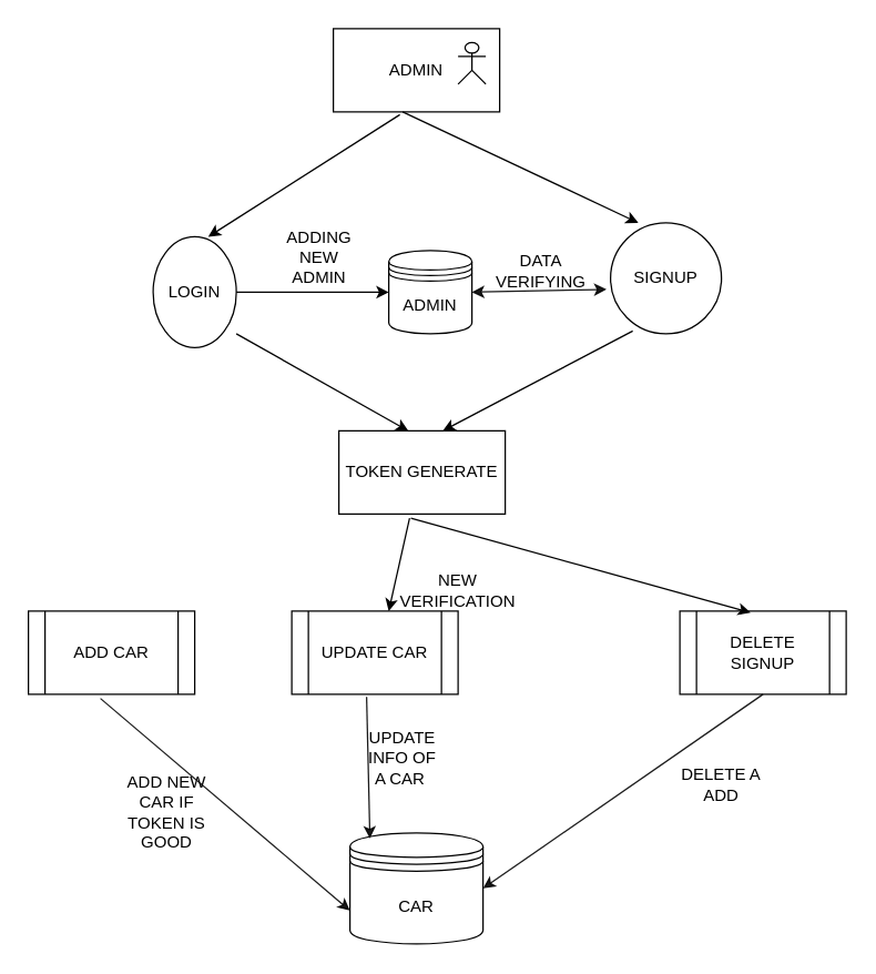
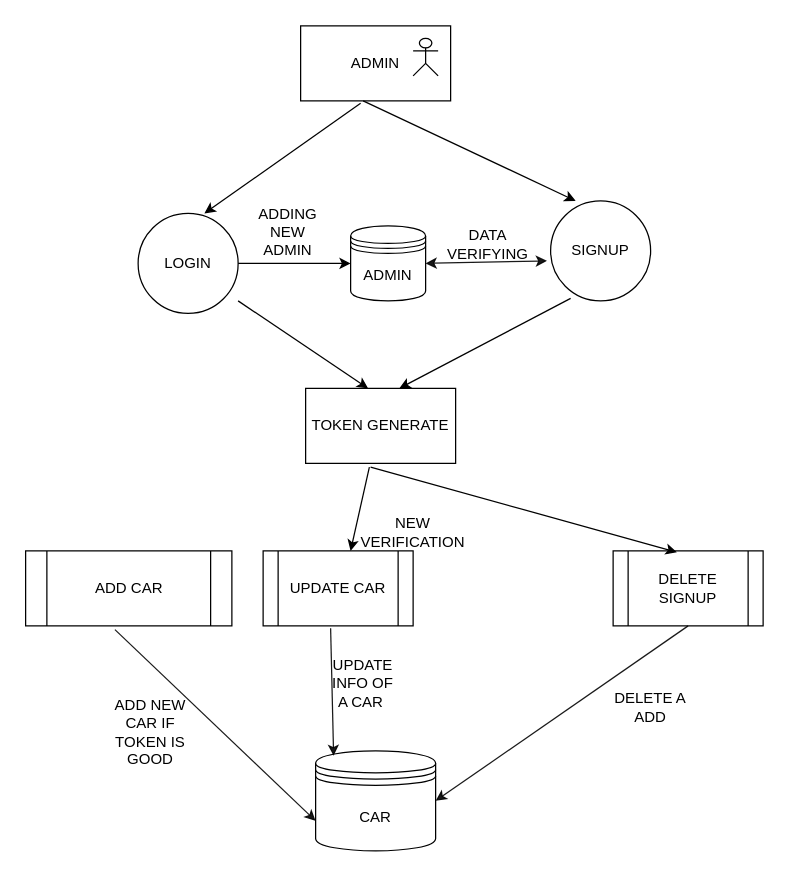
- <mxCell id="3" value="LOGIN" style="ellipse;whiteSpace=wrap;html=1;aspect=fixed;" parent="1" vertex="1"><mxGeometry x="110" y="170" width="60" height="80" as="geometry" /></mxCell>
+ <mxCell id="3" value="LOGIN" style="ellipse;whiteSpace=wrap;html=1;aspect=fixed;" parent="1" vertex="1"><mxGeometry x="110" y="170" width="80" height="80" as="geometry" /></mxCell>
- <mxCell id="10" value="ADD CAR" style="shape=process;whiteSpace=wrap;html=1;backgroundOutline=1;" parent="1" vertex="1"><mxGeometry x="20" y="440" width="120" height="60" as="geometry" /></mxCell>
+ <mxCell id="10" value="ADD CAR" style="shape=process;whiteSpace=wrap;html=1;backgroundOutline=1;" parent="1" vertex="1"><mxGeometry x="20" y="440" width="165" height="60" as="geometry" /></mxCell>
